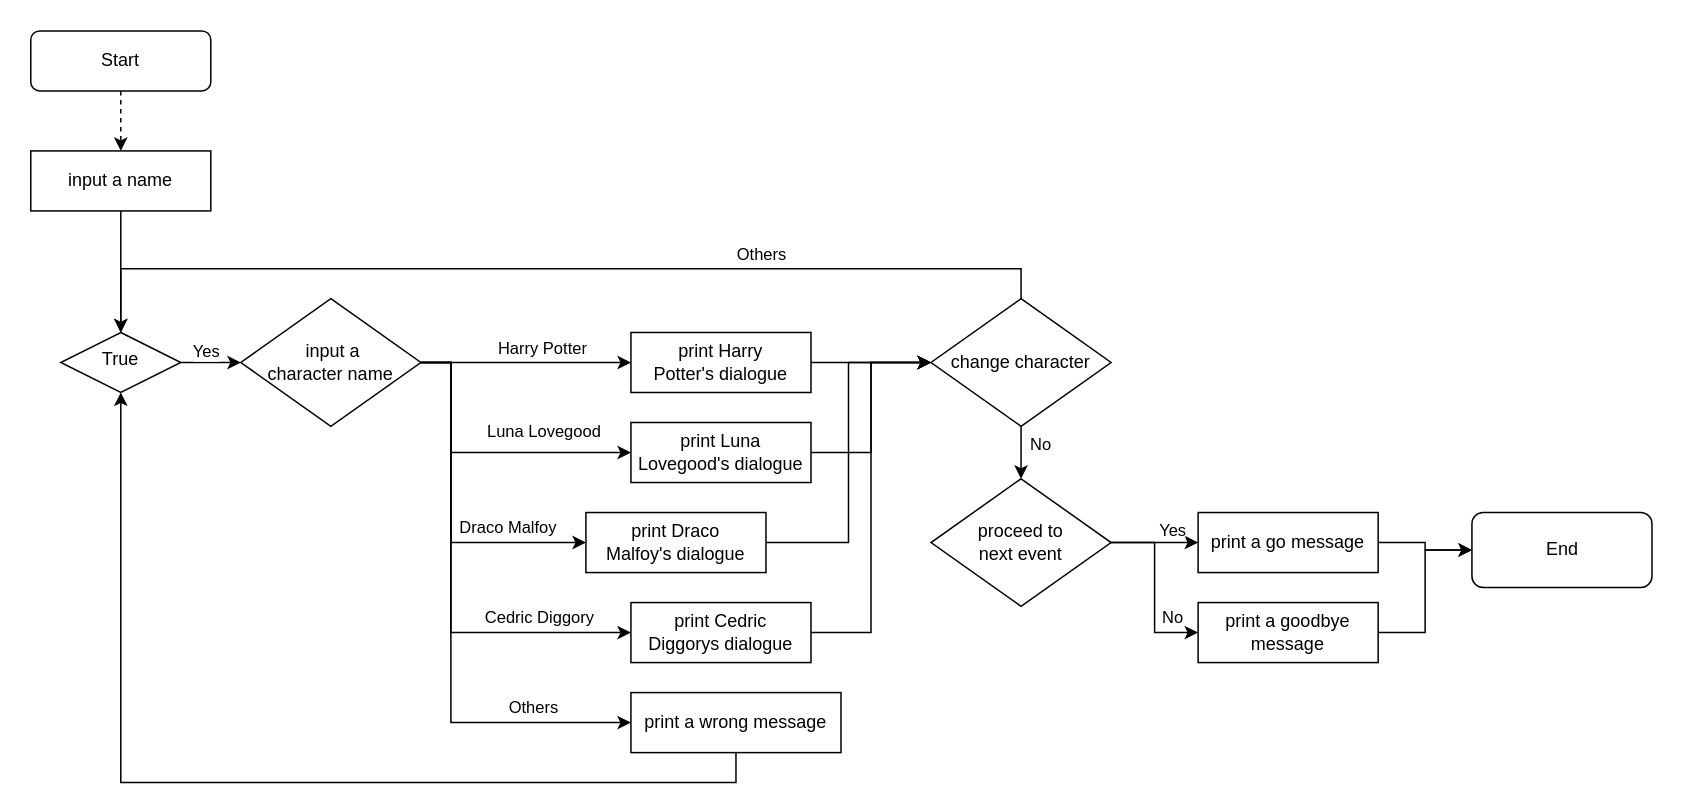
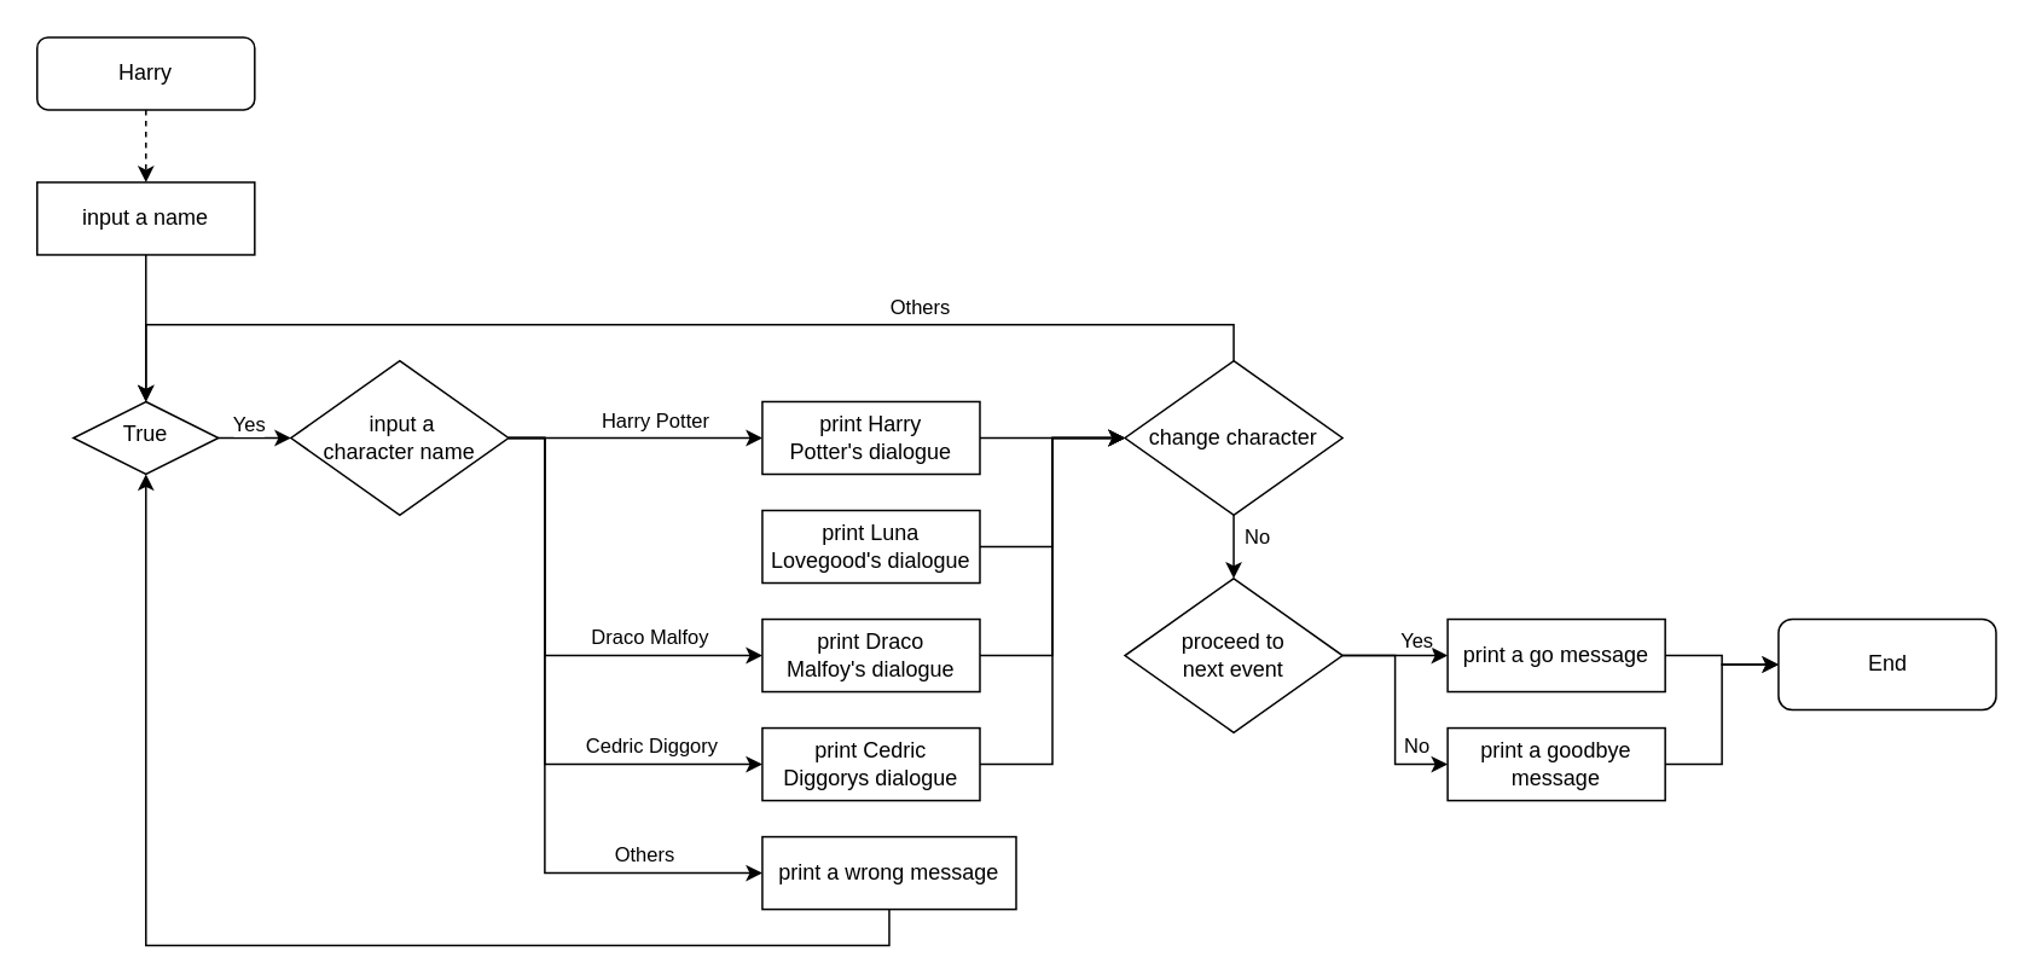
- <mxCell id="3" value="Start" style="rounded=1;whiteSpace=wrap;html=1;fontSize=12;glass=0;strokeWidth=1;shadow=0;" parent="1" vertex="1"><mxGeometry x="20" y="20" width="120" height="40" as="geometry" /></mxCell>
+ <mxCell id="3" value="Harry" style="rounded=1;whiteSpace=wrap;html=1;fontSize=12;glass=0;strokeWidth=1;shadow=0;" parent="1" vertex="1"><mxGeometry x="20" y="20" width="120" height="40" as="geometry" /></mxCell>
- <mxCell id="21" style="edgeStyle=orthogonalEdgeStyle;rounded=0;orthogonalLoop=1;jettySize=auto;html=1;exitX=1;exitY=0.5;exitDx=0;exitDy=0;entryX=0;entryY=0.5;entryDx=0;entryDy=0;" edge="1" parent="1" target="24" source="18"><mxGeometry relative="1" as="geometry"><mxPoint x="310" y="251" as="sourcePoint" /><Array as="points"><mxPoint x="300" y="301" /></Array></mxGeometry></mxCell>
- <mxCell id="22" value="Luna Lovegood" style="edgeLabel;html=1;align=center;verticalAlign=middle;resizable=0;points=[];" vertex="1" connectable="0" parent="21"><mxGeometry x="-0.292" y="4" relative="1" as="geometry"><mxPoint x="57" y="-6" as="offset" /></mxGeometry></mxCell>
- <mxCell id="26" value="print Draco &lt;br&gt;Malfoy's dialogue" style="rounded=0;whiteSpace=wrap;html=1;" vertex="1" parent="1"><mxGeometry x="390" y="341" width="120" height="40" as="geometry" /></mxCell>
+ <mxCell id="26" value="print Draco &lt;br&gt;Malfoy's dialogue" style="rounded=0;whiteSpace=wrap;html=1;" vertex="1" parent="1"><mxGeometry x="420" y="341" width="120" height="40" as="geometry" /></mxCell>
